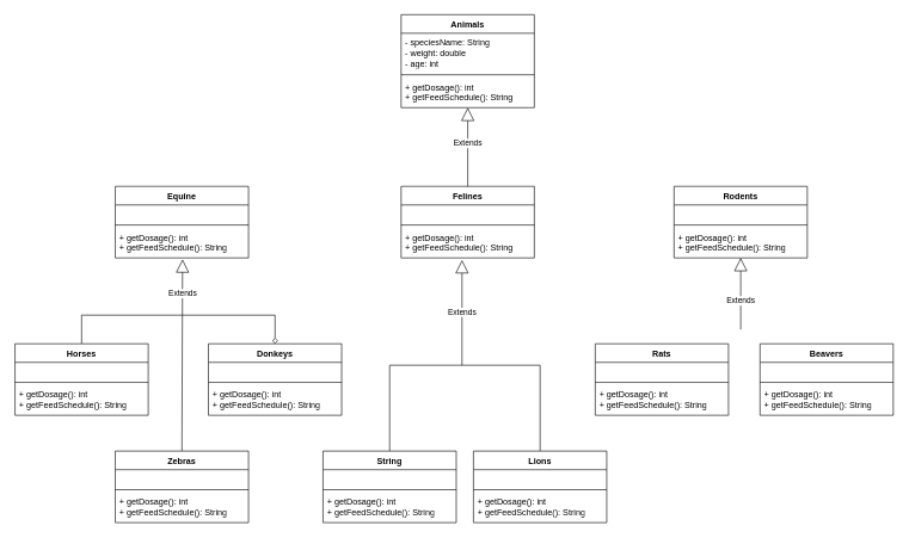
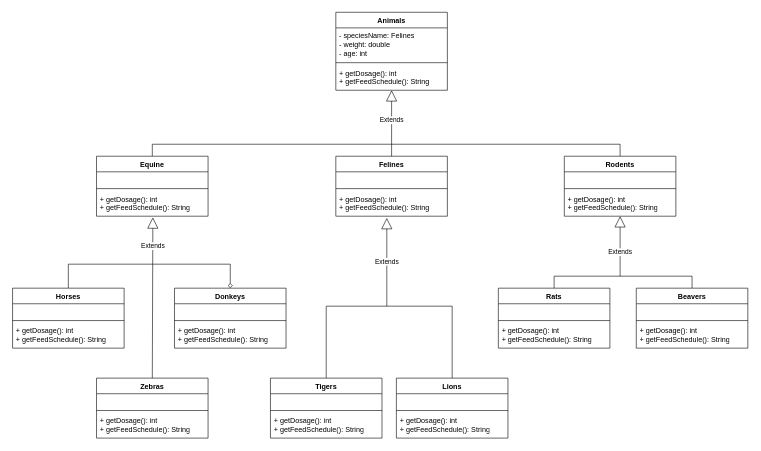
- <mxCell id="3" value="- speciesName: String&lt;br&gt;- weight: double&lt;br&gt;- age: int" style="text;strokeColor=none;fillColor=none;align=left;verticalAlign=top;spacingLeft=4;spacingRight=4;overflow=hidden;rotatable=0;points=[[0,0.5],[1,0.5]];portConstraint=eastwest;whiteSpace=wrap;html=1;" vertex="1" parent="2"><mxGeometry y="26" width="186" height="54" as="geometry" /></mxCell>
+ <mxCell id="3" value="- speciesName: Felines&lt;br&gt;- weight: double&lt;br&gt;- age: int" style="text;strokeColor=none;fillColor=none;align=left;verticalAlign=top;spacingLeft=4;spacingRight=4;overflow=hidden;rotatable=0;points=[[0,0.5],[1,0.5]];portConstraint=eastwest;whiteSpace=wrap;html=1;" vertex="1" parent="2"><mxGeometry y="26" width="186" height="54" as="geometry" /></mxCell>
+ <mxCell id="6" style="edgeStyle=orthogonalEdgeStyle;rounded=0;orthogonalLoop=1;jettySize=auto;html=1;entryX=0.5;entryY=0;entryDx=0;entryDy=0;endArrow=none;endFill=0;" edge="1" parent="1" source="7" target="15"><mxGeometry relative="1" as="geometry"><Array as="points"><mxPoint x="253" y="240" /><mxPoint x="1033" y="240" /></Array></mxGeometry></mxCell>
+ <mxCell id="41" style="edgeStyle=orthogonalEdgeStyle;rounded=0;orthogonalLoop=1;jettySize=auto;html=1;entryX=0.5;entryY=0;entryDx=0;entryDy=0;endArrow=none;endFill=0;" edge="1" parent="1" source="42" target="46"><mxGeometry relative="1" as="geometry"><Array as="points"><mxPoint x="923" y="460" /><mxPoint x="1153" y="460" /></Array></mxGeometry></mxCell>
- <mxCell id="33" value="String" style="swimlane;fontStyle=1;align=center;verticalAlign=top;childLayout=stackLayout;horizontal=1;startSize=26;horizontalStack=0;resizeParent=1;resizeParentMax=0;resizeLast=0;collapsible=1;marginBottom=0;whiteSpace=wrap;html=1;" vertex="1" parent="1"><mxGeometry x="450" y="630" width="186" height="100" as="geometry" /></mxCell>
+ <mxCell id="33" value="Tigers" style="swimlane;fontStyle=1;align=center;verticalAlign=top;childLayout=stackLayout;horizontal=1;startSize=26;horizontalStack=0;resizeParent=1;resizeParentMax=0;resizeLast=0;collapsible=1;marginBottom=0;whiteSpace=wrap;html=1;" vertex="1" parent="1"><mxGeometry x="450" y="630" width="186" height="100" as="geometry" /></mxCell>
